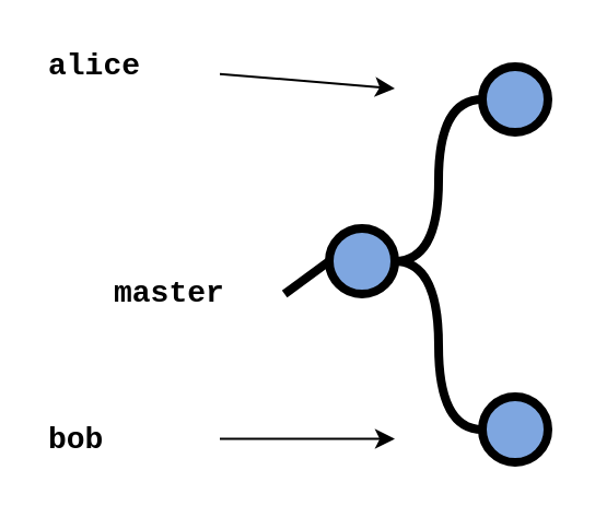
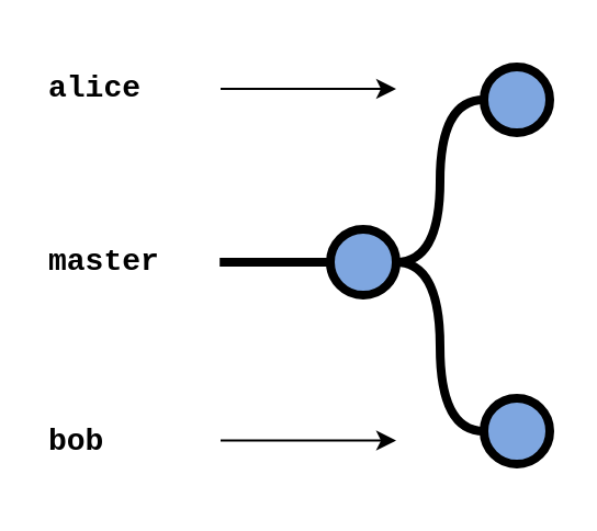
- <mxCell id="10" value="alice" style="text;html=1;strokeColor=none;fillColor=none;align=left;verticalAlign=middle;whiteSpace=wrap;overflow=hidden;fontSize=14;fontStyle=1;fontFamily=Courier New;" parent="1" vertex="1"><mxGeometry x="20" y="10" width="80" height="40" as="geometry" /></mxCell>
+ <mxCell id="10" value="alice" style="text;html=1;strokeColor=none;fillColor=none;align=left;verticalAlign=middle;whiteSpace=wrap;overflow=hidden;fontSize=14;fontStyle=1;fontFamily=Courier New;" parent="1" vertex="1"><mxGeometry x="20" y="20" width="80" height="40" as="geometry" /></mxCell>
- <mxCell id="4" value="master" style="text;html=1;strokeColor=none;fillColor=none;align=left;verticalAlign=middle;whiteSpace=wrap;overflow=hidden;fontSize=14;fontStyle=1;fontFamily=Courier New;" parent="1" vertex="1"><mxGeometry x="50" y="113" width="80" height="42" as="geometry" /></mxCell>
+ <mxCell id="4" value="master" style="text;html=1;strokeColor=none;fillColor=none;align=left;verticalAlign=middle;whiteSpace=wrap;overflow=hidden;fontSize=14;fontStyle=1;fontFamily=Courier New;" parent="1" vertex="1"><mxGeometry x="20" y="98" width="80" height="42" as="geometry" /></mxCell>
